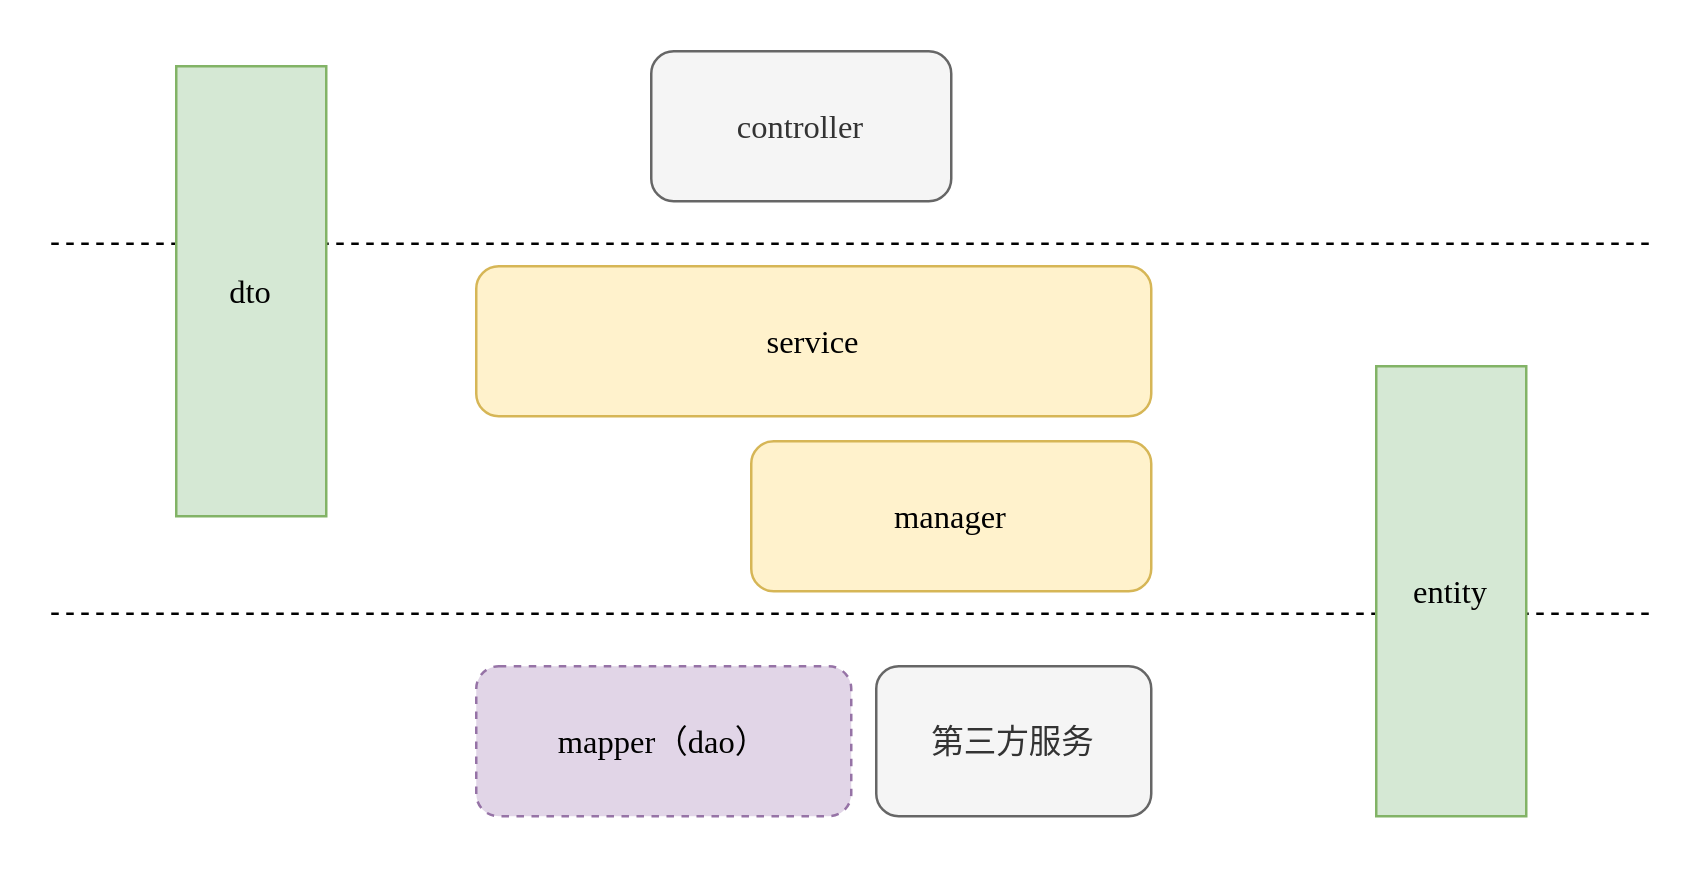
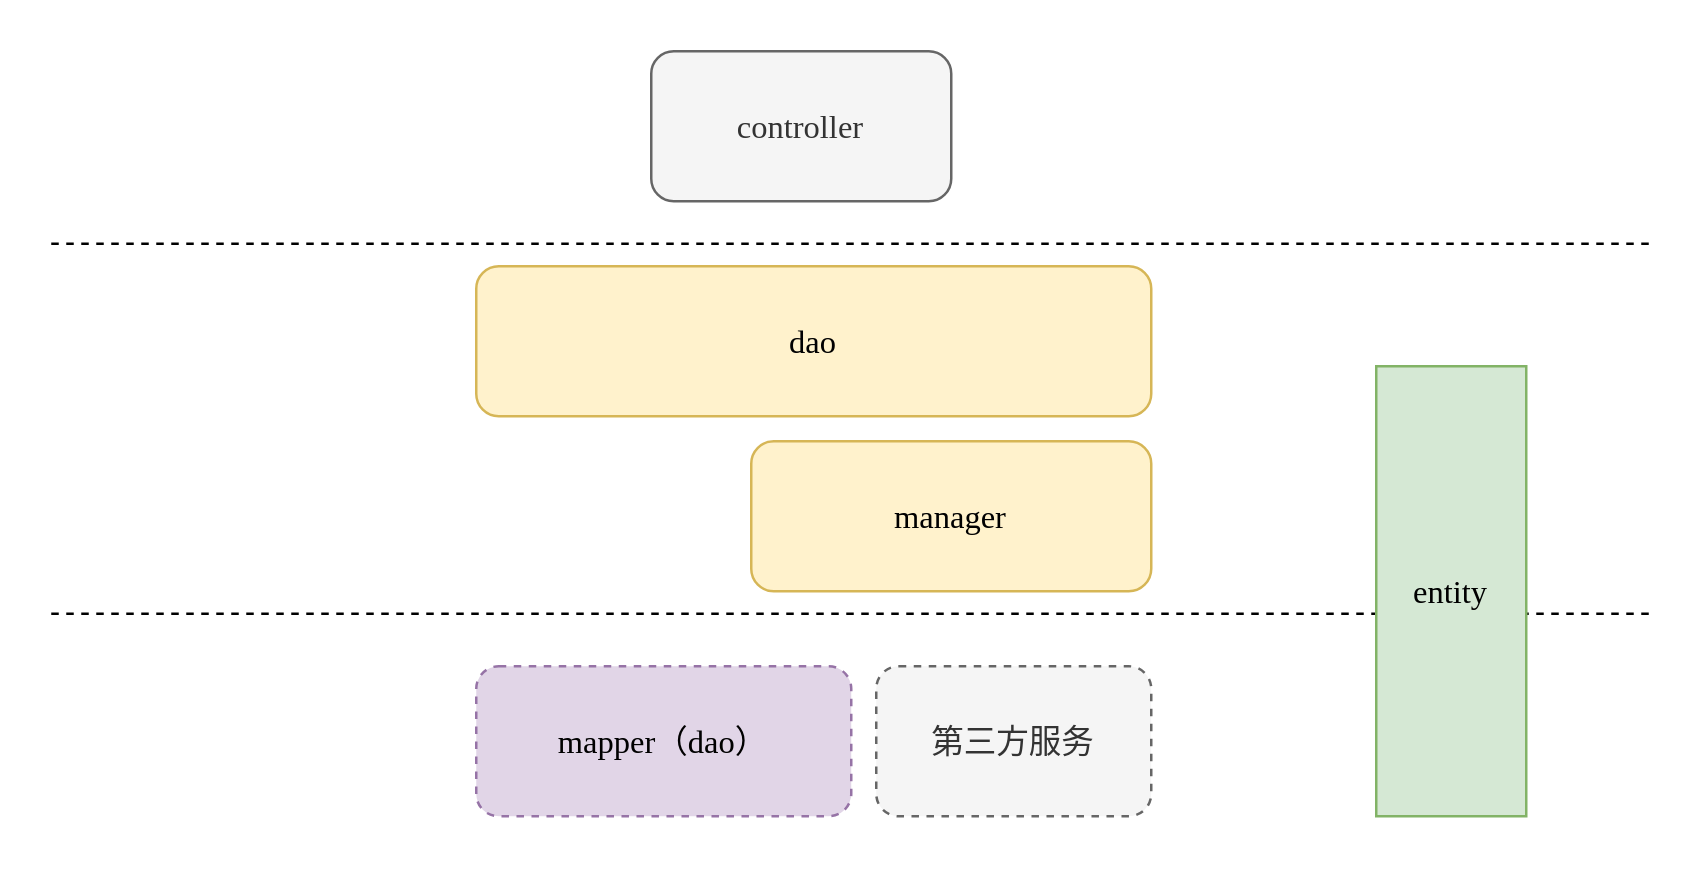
- <mxCell id="8" value="dto" style="rounded=0;whiteSpace=wrap;html=1;fillColor=#d5e8d4;strokeColor=#82b366;fontFamily=Comic Sans MS;fontSize=13;" parent="1" vertex="1"><mxGeometry x="70" y="26" width="60" height="180" as="geometry" /></mxCell>
- <mxCell id="4" value="service" style="rounded=1;whiteSpace=wrap;html=1;fillColor=#fff2cc;strokeColor=#d6b656;fontFamily=Comic Sans MS;fontSize=13;" parent="1" vertex="1"><mxGeometry x="190" y="106" width="270" height="60" as="geometry" /></mxCell>
+ <mxCell id="4" value="dao" style="rounded=1;whiteSpace=wrap;html=1;fillColor=#fff2cc;strokeColor=#d6b656;fontFamily=Comic Sans MS;fontSize=13;" parent="1" vertex="1"><mxGeometry x="190" y="106" width="270" height="60" as="geometry" /></mxCell>
- <mxCell id="10" value="第三方服务" style="rounded=1;whiteSpace=wrap;html=1;fillColor=#f5f5f5;strokeColor=#666666;fontFamily=Comic Sans MS;fontSize=13;fontColor=#333333;" vertex="1" parent="1"><mxGeometry x="350" y="266" width="110" height="60" as="geometry" /></mxCell>
+ <mxCell id="10" value="第三方服务" style="rounded=1;whiteSpace=wrap;html=1;fillColor=#f5f5f5;strokeColor=#666666;fontFamily=Comic Sans MS;fontSize=13;fontColor=#333333;dashed=1;" vertex="1" parent="1"><mxGeometry x="350" y="266" width="110" height="60" as="geometry" /></mxCell>
